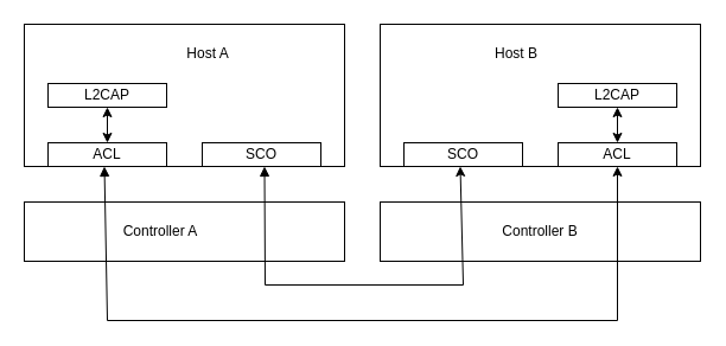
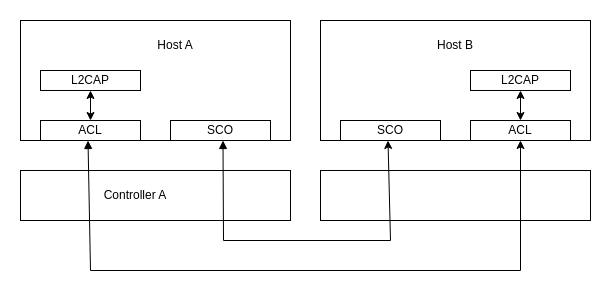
- <mxCell id="11" value="Host B" style="text;html=1;strokeColor=none;fillColor=none;align=center;verticalAlign=middle;whiteSpace=wrap;rounded=0;" parent="1" vertex="1"><mxGeometry x="390" y="30" width="90" height="30" as="geometry" /></mxCell>
+ <mxCell id="11" value="Host B" style="text;html=1;strokeColor=none;fillColor=none;align=center;verticalAlign=middle;whiteSpace=wrap;rounded=0;" parent="1" vertex="1"><mxGeometry x="410" y="30" width="90" height="30" as="geometry" /></mxCell>
- <mxCell id="5" value="Controller B" style="text;html=1;strokeColor=none;fillColor=none;align=center;verticalAlign=middle;whiteSpace=wrap;rounded=0;" parent="1" vertex="1"><mxGeometry x="410" y="180" width="90" height="30" as="geometry" /></mxCell>
